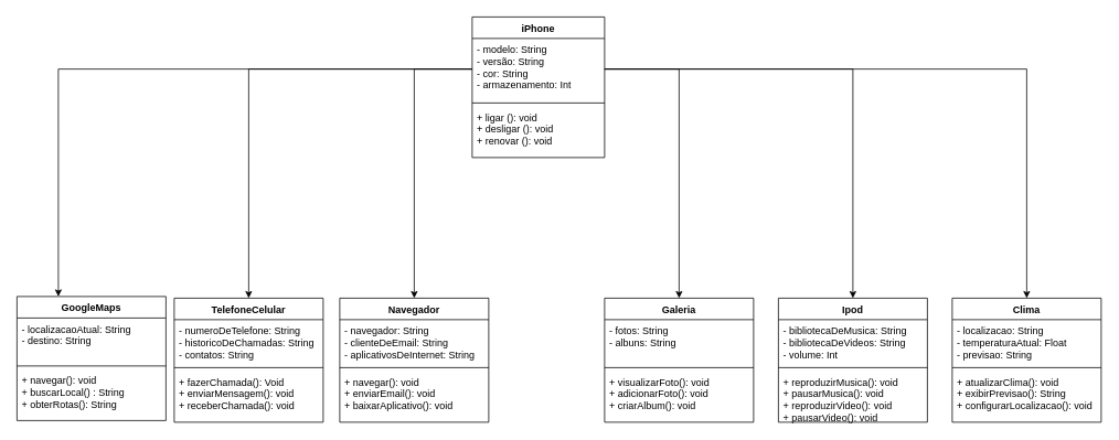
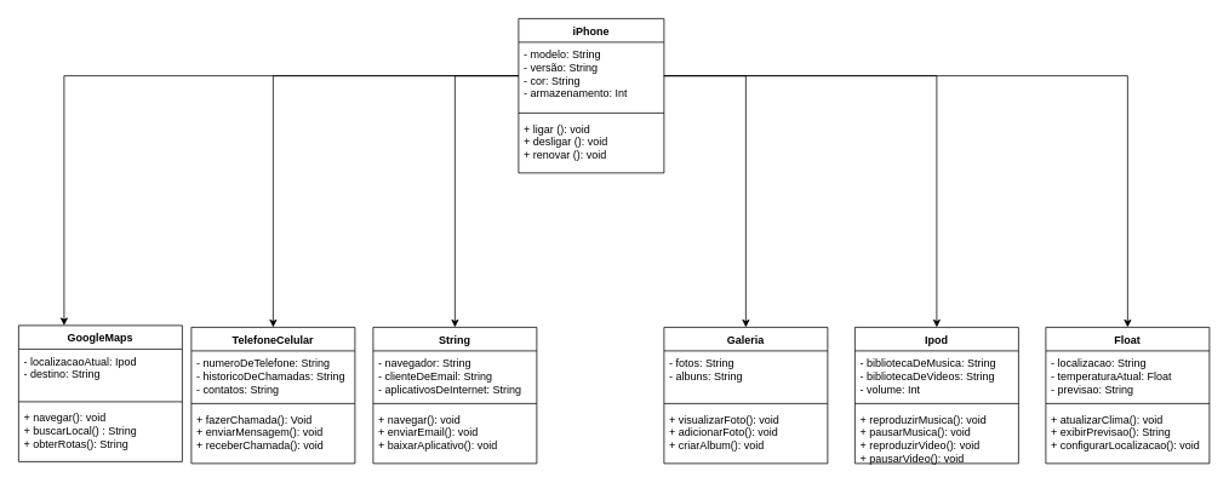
- <mxCell id="6" value="&lt;font style=&quot;vertical-align: inherit;&quot;&gt;&lt;font style=&quot;vertical-align: inherit;&quot;&gt;&lt;font style=&quot;vertical-align: inherit;&quot;&gt;&lt;font style=&quot;vertical-align: inherit;&quot;&gt;&lt;font style=&quot;vertical-align: inherit;&quot;&gt;&lt;font style=&quot;vertical-align: inherit;&quot;&gt;Navegador&lt;/font&gt;&lt;/font&gt;&lt;/font&gt;&lt;/font&gt;&lt;/font&gt;&lt;/font&gt;" style="swimlane;fontStyle=1;align=center;verticalAlign=top;childLayout=stackLayout;horizontal=1;startSize=26;horizontalStack=0;resizeParent=1;resizeParentMax=0;resizeLast=0;collapsible=1;marginBottom=0;whiteSpace=wrap;html=1;" parent="1" vertex="1"><mxGeometry x="410" y="360" width="180" height="150" as="geometry" /></mxCell>
+ <mxCell id="6" value="&lt;font style=&quot;vertical-align: inherit;&quot;&gt;&lt;font style=&quot;vertical-align: inherit;&quot;&gt;&lt;font style=&quot;vertical-align: inherit;&quot;&gt;&lt;font style=&quot;vertical-align: inherit;&quot;&gt;&lt;font style=&quot;vertical-align: inherit;&quot;&gt;&lt;font style=&quot;vertical-align: inherit;&quot;&gt;String&lt;/font&gt;&lt;/font&gt;&lt;/font&gt;&lt;/font&gt;&lt;/font&gt;&lt;/font&gt;" style="swimlane;fontStyle=1;align=center;verticalAlign=top;childLayout=stackLayout;horizontal=1;startSize=26;horizontalStack=0;resizeParent=1;resizeParentMax=0;resizeLast=0;collapsible=1;marginBottom=0;whiteSpace=wrap;html=1;" parent="1" vertex="1"><mxGeometry x="410" y="360" width="180" height="150" as="geometry" /></mxCell>
- <mxCell id="18" value="&lt;font style=&quot;vertical-align: inherit;&quot;&gt;&lt;font style=&quot;vertical-align: inherit;&quot;&gt;Clima&lt;/font&gt;&lt;/font&gt;" style="swimlane;fontStyle=1;align=center;verticalAlign=top;childLayout=stackLayout;horizontal=1;startSize=26;horizontalStack=0;resizeParent=1;resizeParentMax=0;resizeLast=0;collapsible=1;marginBottom=0;whiteSpace=wrap;html=1;" parent="1" vertex="1"><mxGeometry x="1150" y="360" width="180" height="150" as="geometry" /></mxCell>
+ <mxCell id="18" value="&lt;font style=&quot;vertical-align: inherit;&quot;&gt;&lt;font style=&quot;vertical-align: inherit;&quot;&gt;Float&lt;/font&gt;&lt;/font&gt;" style="swimlane;fontStyle=1;align=center;verticalAlign=top;childLayout=stackLayout;horizontal=1;startSize=26;horizontalStack=0;resizeParent=1;resizeParentMax=0;resizeLast=0;collapsible=1;marginBottom=0;whiteSpace=wrap;html=1;" parent="1" vertex="1"><mxGeometry x="1150" y="360" width="180" height="150" as="geometry" /></mxCell>
- <mxCell id="23" value=" - localizacaoAtual: String&lt;br&gt;- destino: String " style="text;strokeColor=none;fillColor=none;align=left;verticalAlign=top;spacingLeft=4;spacingRight=4;overflow=hidden;rotatable=0;points=[[0,0.5],[1,0.5]];portConstraint=eastwest;whiteSpace=wrap;html=1;" parent="22" vertex="1"><mxGeometry y="26" width="180" height="54" as="geometry" /></mxCell>
+ <mxCell id="23" value=" - localizacaoAtual: Ipod&lt;br&gt;- destino: String " style="text;strokeColor=none;fillColor=none;align=left;verticalAlign=top;spacingLeft=4;spacingRight=4;overflow=hidden;rotatable=0;points=[[0,0.5],[1,0.5]];portConstraint=eastwest;whiteSpace=wrap;html=1;" parent="22" vertex="1"><mxGeometry y="26" width="180" height="54" as="geometry" /></mxCell>
